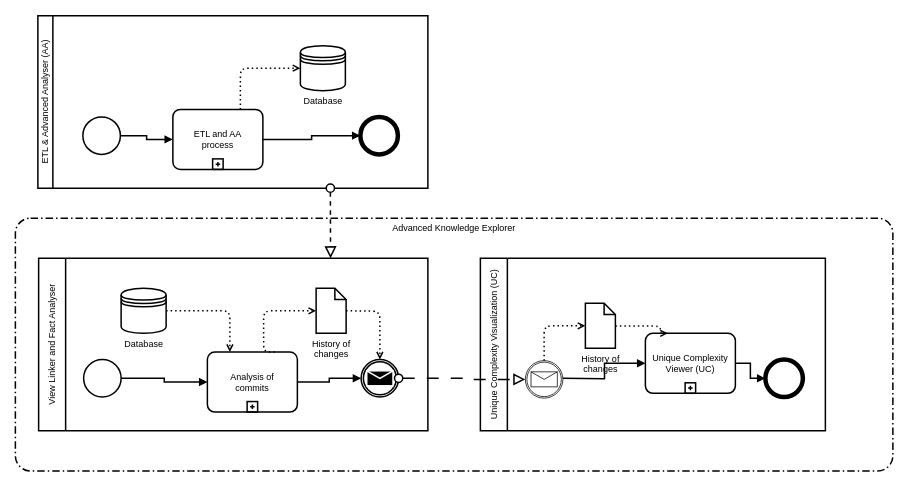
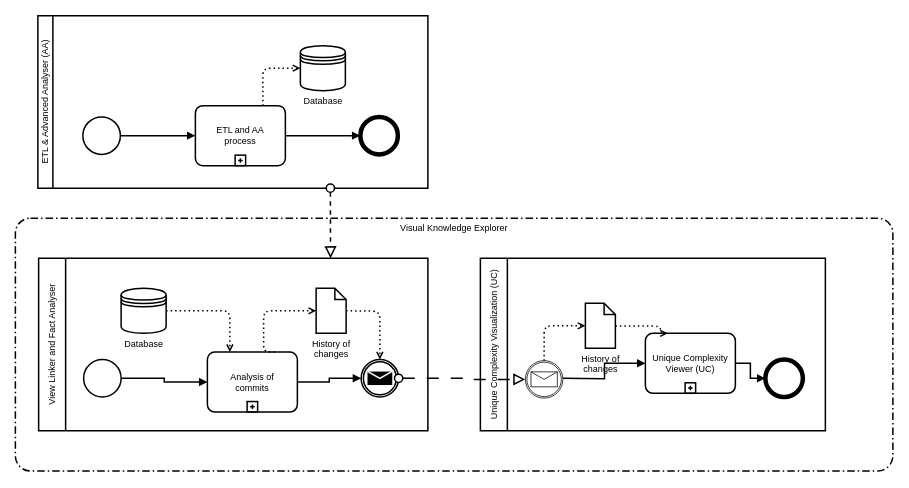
- <mxCell id="3" value="ETL and AA&lt;div&gt;process&lt;/div&gt;" style="points=[[0.25,0,0],[0.5,0,0],[0.75,0,0],[1,0.25,0],[1,0.5,0],[1,0.75,0],[0.75,1,0],[0.5,1,0],[0.25,1,0],[0,0.75,0],[0,0.5,0],[0,0.25,0]];shape=mxgraph.bpmn.task;whiteSpace=wrap;rectStyle=rounded;size=10;html=1;container=1;expand=0;collapsible=0;taskMarker=abstract;isLoopSub=1;strokeWidth=2;" parent="2" vertex="1"><mxGeometry x="180" y="125" width="120" height="80" as="geometry" /></mxCell>
+ <mxCell id="3" value="ETL and AA&lt;div&gt;process&lt;/div&gt;" style="points=[[0.25,0,0],[0.5,0,0],[0.75,0,0],[1,0.25,0],[1,0.5,0],[1,0.75,0],[0.75,1,0],[0.5,1,0],[0.25,1,0],[0,0.75,0],[0,0.5,0],[0,0.25,0]];shape=mxgraph.bpmn.task;whiteSpace=wrap;rectStyle=rounded;size=10;html=1;container=1;expand=0;collapsible=0;taskMarker=abstract;isLoopSub=1;strokeWidth=2;" parent="2" vertex="1"><mxGeometry x="210" y="120" width="120" height="80" as="geometry" /></mxCell>
- <mxCell id="10" value="&lt;span style=&quot;font-size: 12px;&quot;&gt;Advanced Knowledge Explorer&lt;/span&gt;" style="points=[[0.25,0,0],[0.5,0,0],[0.75,0,0],[1,0.25,0],[1,0.5,0],[1,0.75,0],[0.75,1,0],[0.5,1,0],[0.25,1,0],[0,0.75,0],[0,0.5,0],[0,0.25,0]];rounded=1;dashed=1;dashPattern=5 2 1 2;labelPosition=center;verticalLabelPosition=middle;align=center;verticalAlign=top;fontSize=8;html=1;whiteSpace=wrap;strokeWidth=2;fillColor=none;glass=0;arcSize=6;" parent="1" vertex="1"><mxGeometry x="20" y="290" width="1170" height="337.14" as="geometry" /></mxCell>
+ <mxCell id="10" value="&lt;span style=&quot;font-size: 12px;&quot;&gt;Visual Knowledge Explorer&lt;/span&gt;" style="points=[[0.25,0,0],[0.5,0,0],[0.75,0,0],[1,0.25,0],[1,0.5,0],[1,0.75,0],[0.75,1,0],[0.5,1,0],[0.25,1,0],[0,0.75,0],[0,0.5,0],[0,0.25,0]];rounded=1;dashed=1;dashPattern=5 2 1 2;labelPosition=center;verticalLabelPosition=middle;align=center;verticalAlign=top;fontSize=8;html=1;whiteSpace=wrap;strokeWidth=2;fillColor=none;glass=0;arcSize=6;" parent="1" vertex="1"><mxGeometry x="20" y="290" width="1170" height="337.14" as="geometry" /></mxCell>
